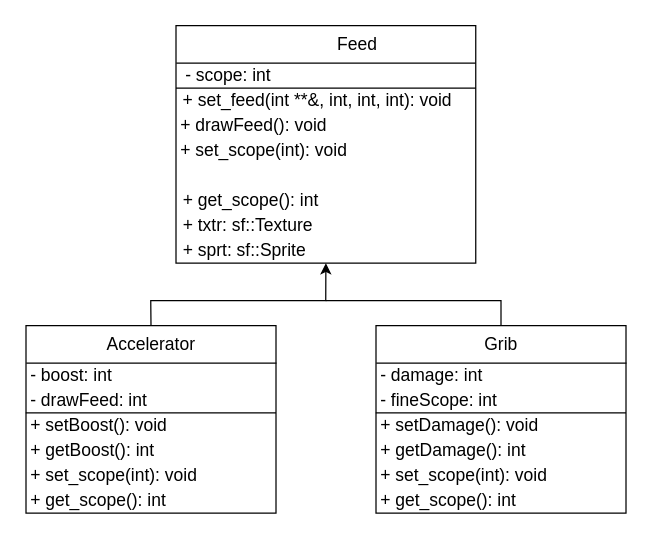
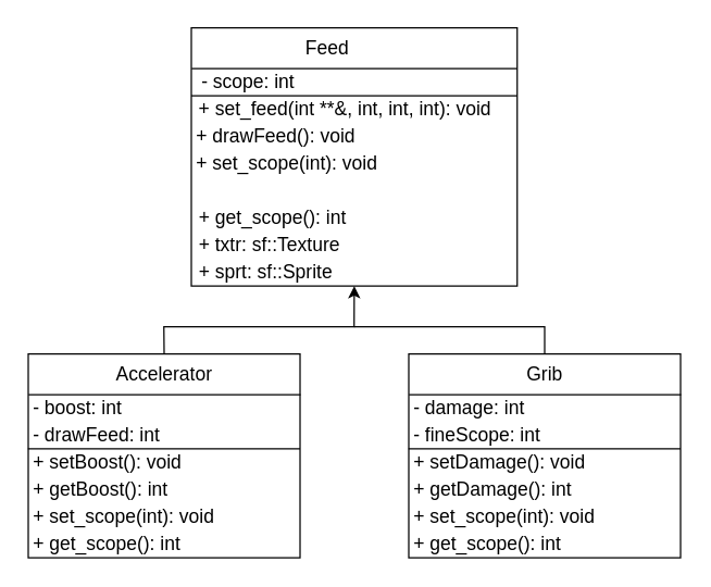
- <mxCell id="3" value="Feed" style="text;html=1;align=center;verticalAlign=middle;resizable=0;points=[];autosize=1;strokeColor=none;fillColor=none;fontSize=14;" parent="1" vertex="1"><mxGeometry x="260.2" y="25" width="50" height="20" as="geometry" /></mxCell>
+ <mxCell id="3" value="Feed" style="text;html=1;align=center;verticalAlign=middle;resizable=0;points=[];autosize=1;strokeColor=none;fillColor=none;fontSize=14;" parent="1" vertex="1"><mxGeometry x="215.2" y="25" width="50" height="20" as="geometry" /></mxCell>
